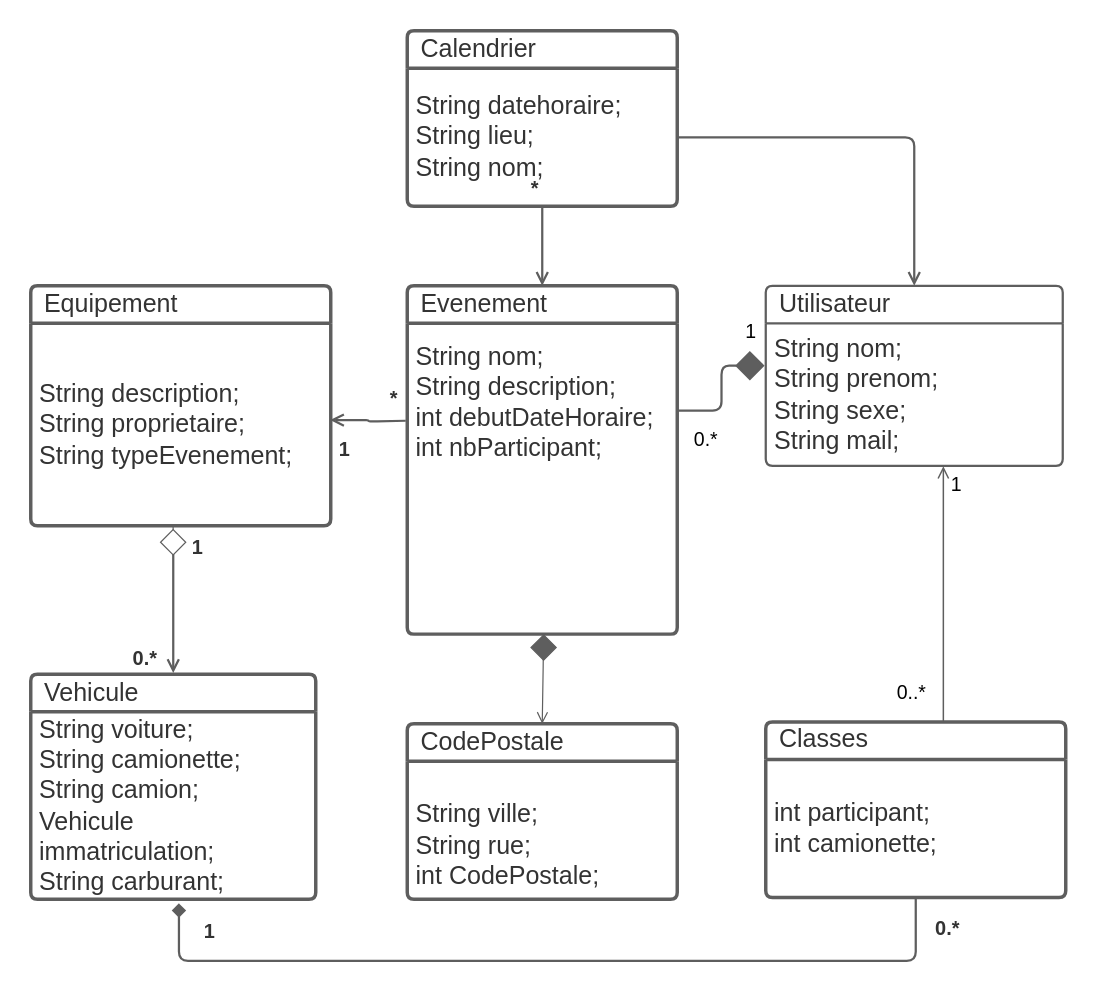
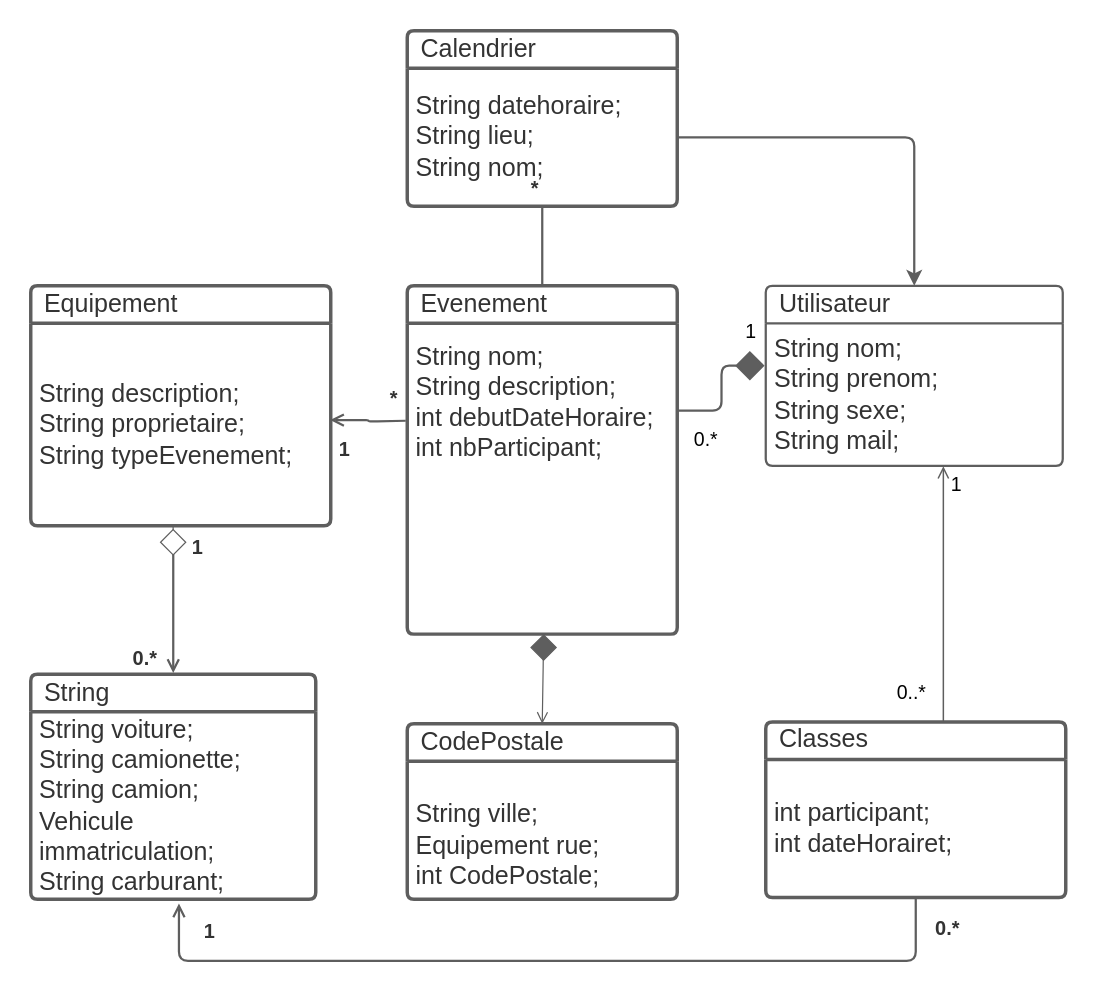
- <mxCell id="37" value="" style="html=1;jettySize=18;whiteSpace=wrap;fontSize=13;strokeColor=#5E5E5E;strokeWidth=1.5;rounded=1;arcSize=12;edgeStyle=orthogonalEdgeStyle;startArrow=none;;endArrow=open;;exitX=1;exitY=0.5;entryX=0.5;entryY=0;entryDx=0;entryDy=0;exitDx=0;exitDy=0;" edge="1" parent="1" source="34" target="11"><mxGeometry width="100" height="100" relative="1" as="geometry"><Array as="points"><mxPoint x="609" y="91" /></Array><mxPoint x="128.8" y="611.75" as="targetPoint" /><mxPoint x="620" y="608.375" as="sourcePoint" /></mxGeometry></mxCell>
+ <mxCell id="37" value="" style="html=1;jettySize=18;whiteSpace=wrap;fontSize=13;strokeColor=#5E5E5E;strokeWidth=1.5;rounded=1;arcSize=12;edgeStyle=orthogonalEdgeStyle;startArrow=none;endArrow=classic;exitX=1;exitY=0.5;entryX=0.5;entryY=0;entryDx=0;entryDy=0;exitDx=0;exitDy=0;" edge="1" parent="1" source="34" target="11"><mxGeometry width="100" height="100" relative="1" as="geometry"><Array as="points"><mxPoint x="609" y="91" /></Array><mxPoint x="128.8" y="611.75" as="targetPoint" /><mxPoint x="620" y="608.375" as="sourcePoint" /></mxGeometry></mxCell>
- <mxCell id="35" value="" style="html=1;jettySize=18;whiteSpace=wrap;fontSize=13;strokeColor=#5E5E5E;strokeWidth=1.5;rounded=1;arcSize=12;edgeStyle=orthogonalEdgeStyle;startArrow=none;;endArrow=open;;exitX=0.5;exitY=1.009;exitDx=0;exitDy=0;exitPerimeter=0;" edge="1" parent="1" source="34" target="4"><mxGeometry width="100" height="100" relative="1" as="geometry"><Array as="points" /><mxPoint x="280" y="290" as="sourcePoint" /><mxPoint x="229.6" y="289.53" as="targetPoint" /></mxGeometry></mxCell>
+ <mxCell id="35" value="" style="html=1;jettySize=18;whiteSpace=wrap;fontSize=13;strokeColor=#5E5E5E;strokeWidth=1.5;rounded=1;arcSize=12;edgeStyle=orthogonalEdgeStyle;startArrow=none;endArrow=none;exitX=0.5;exitY=1.009;exitDx=0;exitDy=0;exitPerimeter=0;" edge="1" parent="1" source="34" target="4"><mxGeometry width="100" height="100" relative="1" as="geometry"><Array as="points" /><mxPoint x="280" y="290" as="sourcePoint" /><mxPoint x="229.6" y="289.53" as="targetPoint" /></mxGeometry></mxCell>
- <mxCell id="7" value="&amp;nbsp; Vehicule" style="html=1;overflow=block;blockSpacing=1;whiteSpace=wrap;swimlane;childLayout=stackLayout;horizontal=1;horizontalStack=0;resizeParent=1;resizeParentMax=0;resizeLast=0;collapsible=0;fontStyle=0;marginBottom=0;swimlaneFillColor=#ffffff;startSize=25;whiteSpace=wrap;fontSize=16.7;fontColor=#333333;whiteSpace=wrap;align=left;spacing=0;strokeColor=#5e5e5e;strokeOpacity=100;rounded=1;absoluteArcSize=1;arcSize=9;strokeWidth=2.3;" parent="1" vertex="1"><mxGeometry x="20" y="449" width="190" height="150" as="geometry" /></mxCell>
+ <mxCell id="7" value="&amp;nbsp; String" style="html=1;overflow=block;blockSpacing=1;whiteSpace=wrap;swimlane;childLayout=stackLayout;horizontal=1;horizontalStack=0;resizeParent=1;resizeParentMax=0;resizeLast=0;collapsible=0;fontStyle=0;marginBottom=0;swimlaneFillColor=#ffffff;startSize=25;whiteSpace=wrap;fontSize=16.7;fontColor=#333333;whiteSpace=wrap;align=left;spacing=0;strokeColor=#5e5e5e;strokeOpacity=100;rounded=1;absoluteArcSize=1;arcSize=9;strokeWidth=2.3;" parent="1" vertex="1"><mxGeometry x="20" y="449" width="190" height="150" as="geometry" /></mxCell>
- <mxCell id="10" value="int participant;&lt;br&gt;int camionette;" style="part=1;html=1;whiteSpace=wrap;resizeHeight=0;strokeColor=none;fillColor=none;align=left;verticalAlign=middle;spacingLeft=4;spacingRight=4;overflow=hidden;rotatable=0;points=[[0,0.5],[1,0.5]];portConstraint=eastwest;swimlaneFillColor=#ffffff;strokeOpacity=100;fontSize=16.7;fontColor=#333333;" parent="9" vertex="1"><mxGeometry y="25" width="200" height="92" as="geometry" /></mxCell>
+ <mxCell id="10" value="int participant;&lt;br&gt;int dateHorairet;" style="part=1;html=1;whiteSpace=wrap;resizeHeight=0;strokeColor=none;fillColor=none;align=left;verticalAlign=middle;spacingLeft=4;spacingRight=4;overflow=hidden;rotatable=0;points=[[0,0.5],[1,0.5]];portConstraint=eastwest;swimlaneFillColor=#ffffff;strokeOpacity=100;fontSize=16.7;fontColor=#333333;" parent="9" vertex="1"><mxGeometry y="25" width="200" height="92" as="geometry" /></mxCell>
- <mxCell id="29" value="&#10;String ville;&#10;String rue;&#10;int CodePostale;" style="part=1;html=1;whiteSpace=wrap;resizeHeight=0;strokeColor=none;fillColor=none;align=left;verticalAlign=middle;spacingLeft=4;spacingRight=4;overflow=hidden;rotatable=0;points=[[0,0.5],[1,0.5]];portConstraint=eastwest;swimlaneFillColor=#ffffff;strokeOpacity=100;fontSize=16.7;fontColor=#333333;" parent="28" vertex="1"><mxGeometry y="25" width="180" height="92" as="geometry" /></mxCell>
+ <mxCell id="29" value="&#10;String ville;&#10;Equipement rue;&#10;int CodePostale;" style="part=1;html=1;whiteSpace=wrap;resizeHeight=0;strokeColor=none;fillColor=none;align=left;verticalAlign=middle;spacingLeft=4;spacingRight=4;overflow=hidden;rotatable=0;points=[[0,0.5],[1,0.5]];portConstraint=eastwest;swimlaneFillColor=#ffffff;strokeOpacity=100;fontSize=16.7;fontColor=#333333;" parent="28" vertex="1"><mxGeometry y="25" width="180" height="92" as="geometry" /></mxCell>
- <mxCell id="25" value="" style="html=1;jettySize=18;whiteSpace=wrap;fontSize=13;strokeColor=#5E5E5E;strokeWidth=1.5;rounded=1;arcSize=12;edgeStyle=orthogonalEdgeStyle;startArrow=none;endArrow=diamond;exitX=0.5;exitY=1.005;exitPerimeter=0;entryX=0.52;entryY=1.022;entryDx=0;entryDy=0;entryPerimeter=0;" parent="1" source="9" target="8" edge="1"><mxGeometry width="100" height="100" relative="1" as="geometry"><Array as="points"><mxPoint x="610" y="640" /><mxPoint x="119" y="640" /></Array><mxPoint x="118.8" y="708.141" as="targetPoint" /></mxGeometry></mxCell>
+ <mxCell id="25" value="" style="html=1;jettySize=18;whiteSpace=wrap;fontSize=13;strokeColor=#5E5E5E;strokeWidth=1.5;rounded=1;arcSize=12;edgeStyle=orthogonalEdgeStyle;startArrow=none;;endArrow=open;;exitX=0.5;exitY=1.005;exitPerimeter=0;entryX=0.52;entryY=1.022;entryDx=0;entryDy=0;entryPerimeter=0;" parent="1" source="9" target="8" edge="1"><mxGeometry width="100" height="100" relative="1" as="geometry"><Array as="points"><mxPoint x="610" y="640" /><mxPoint x="119" y="640" /></Array><mxPoint x="118.8" y="708.141" as="targetPoint" /></mxGeometry></mxCell>
